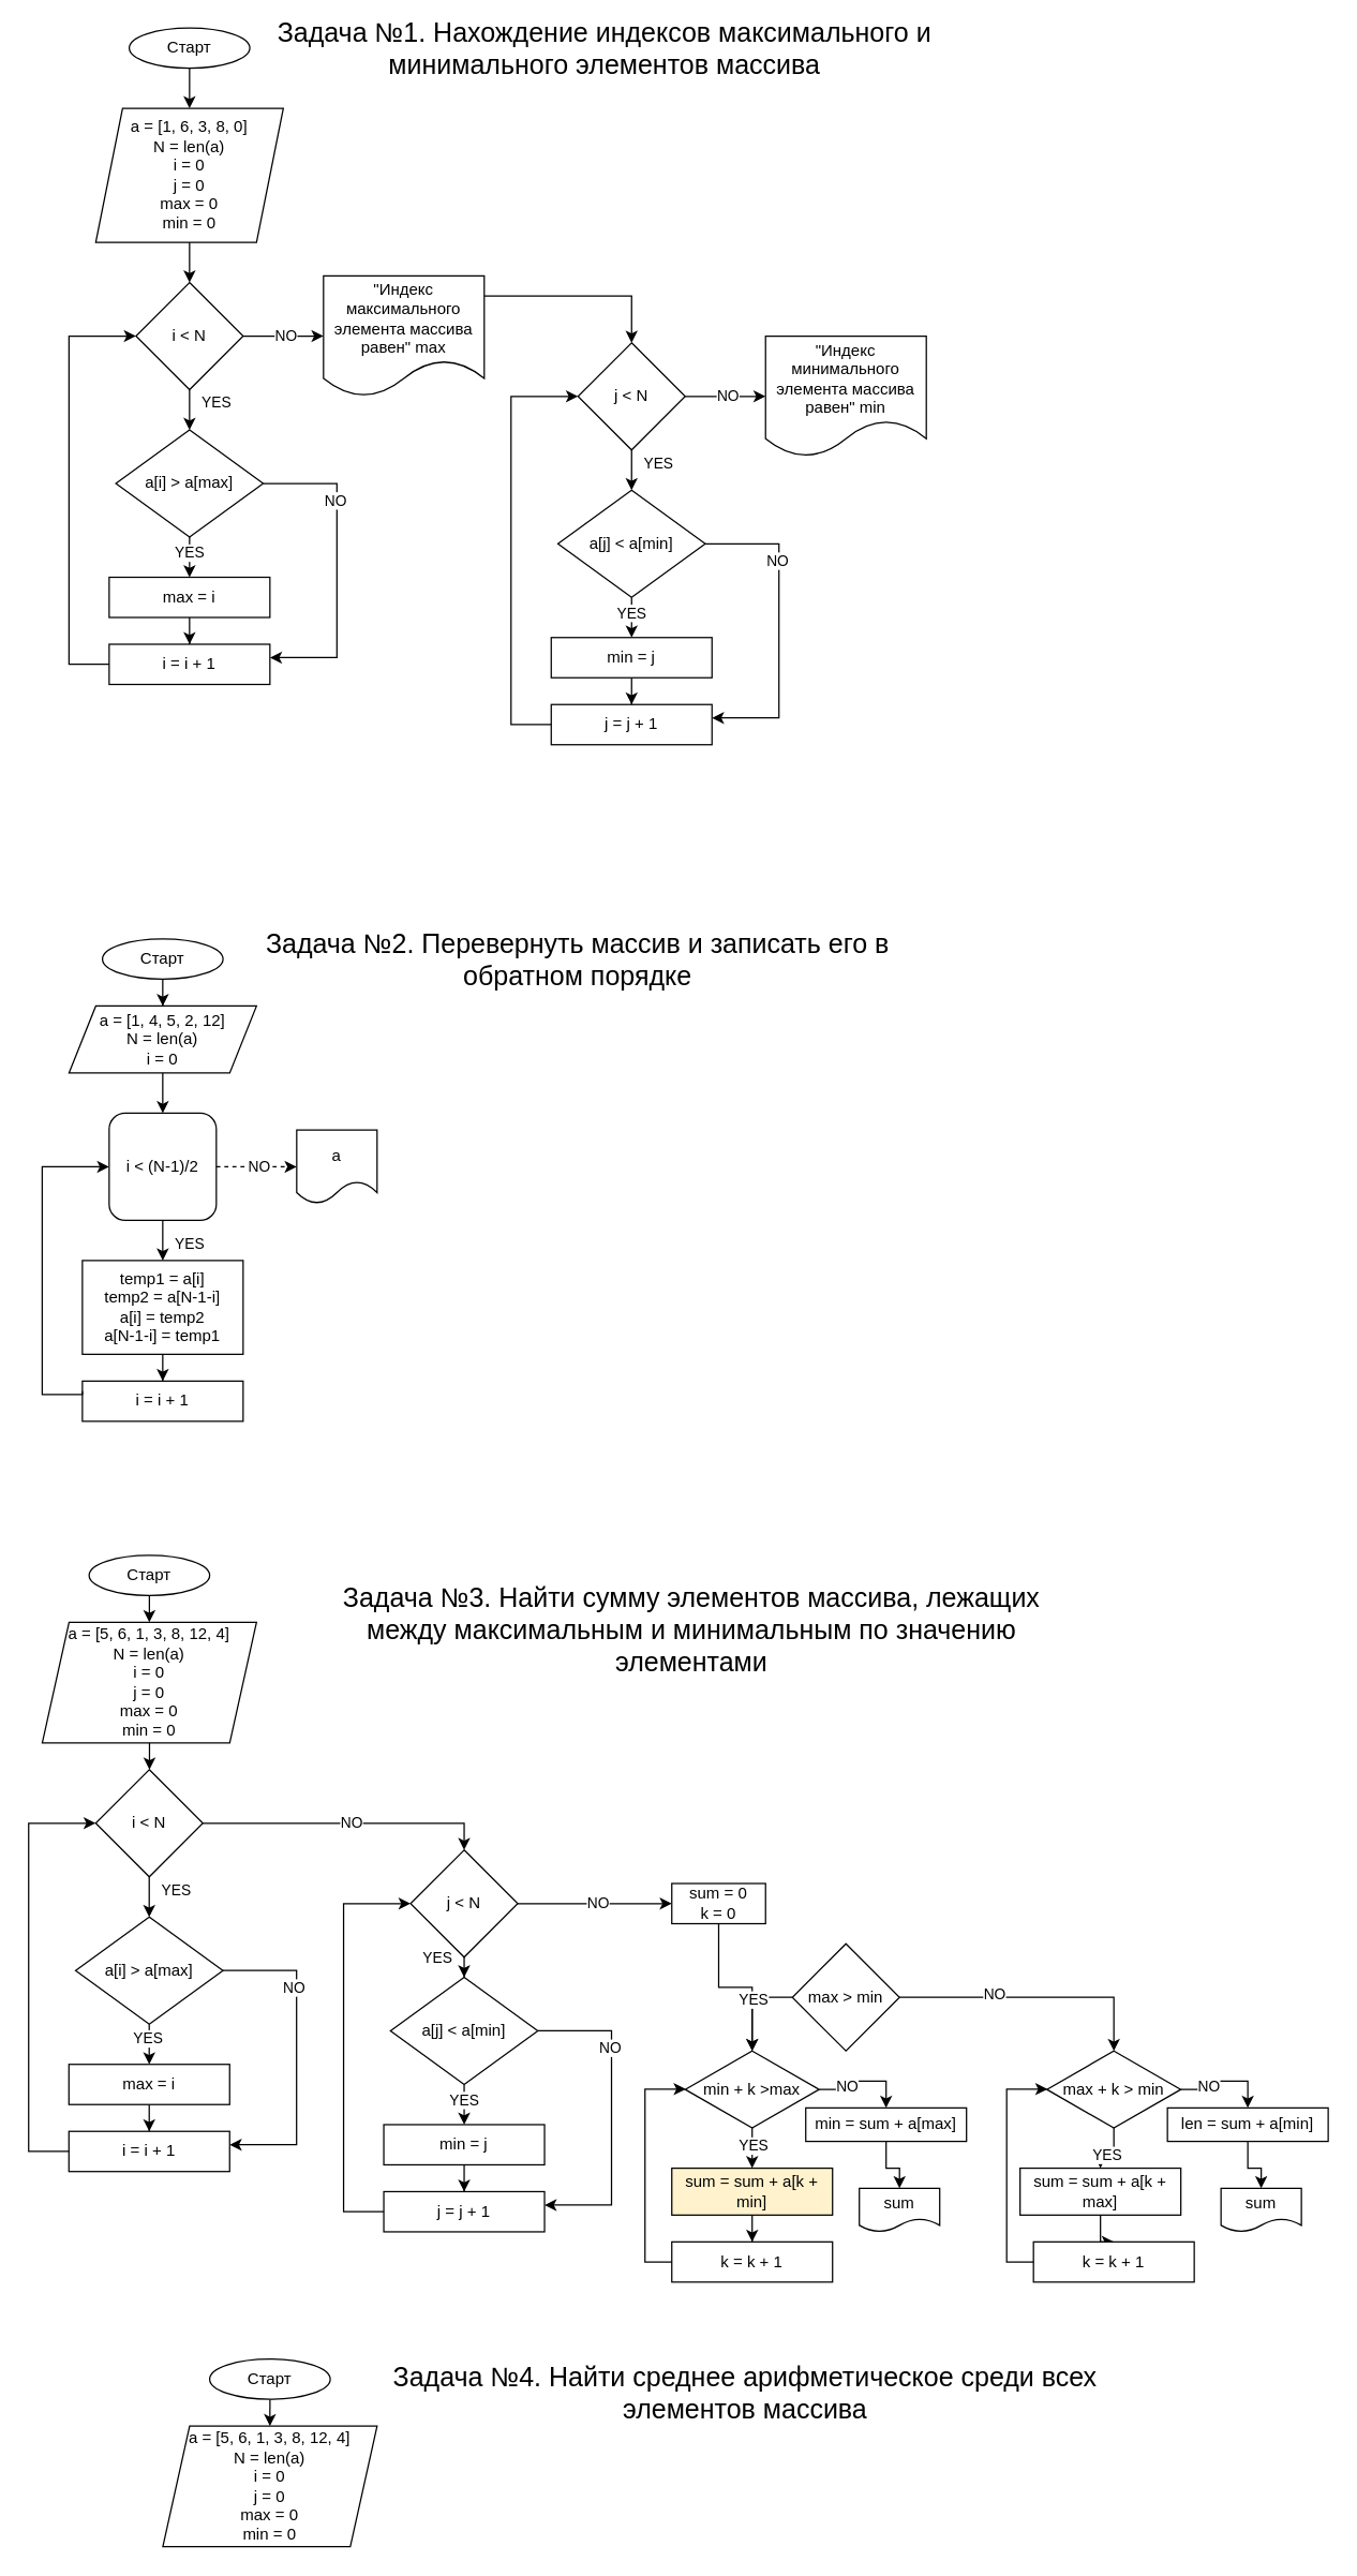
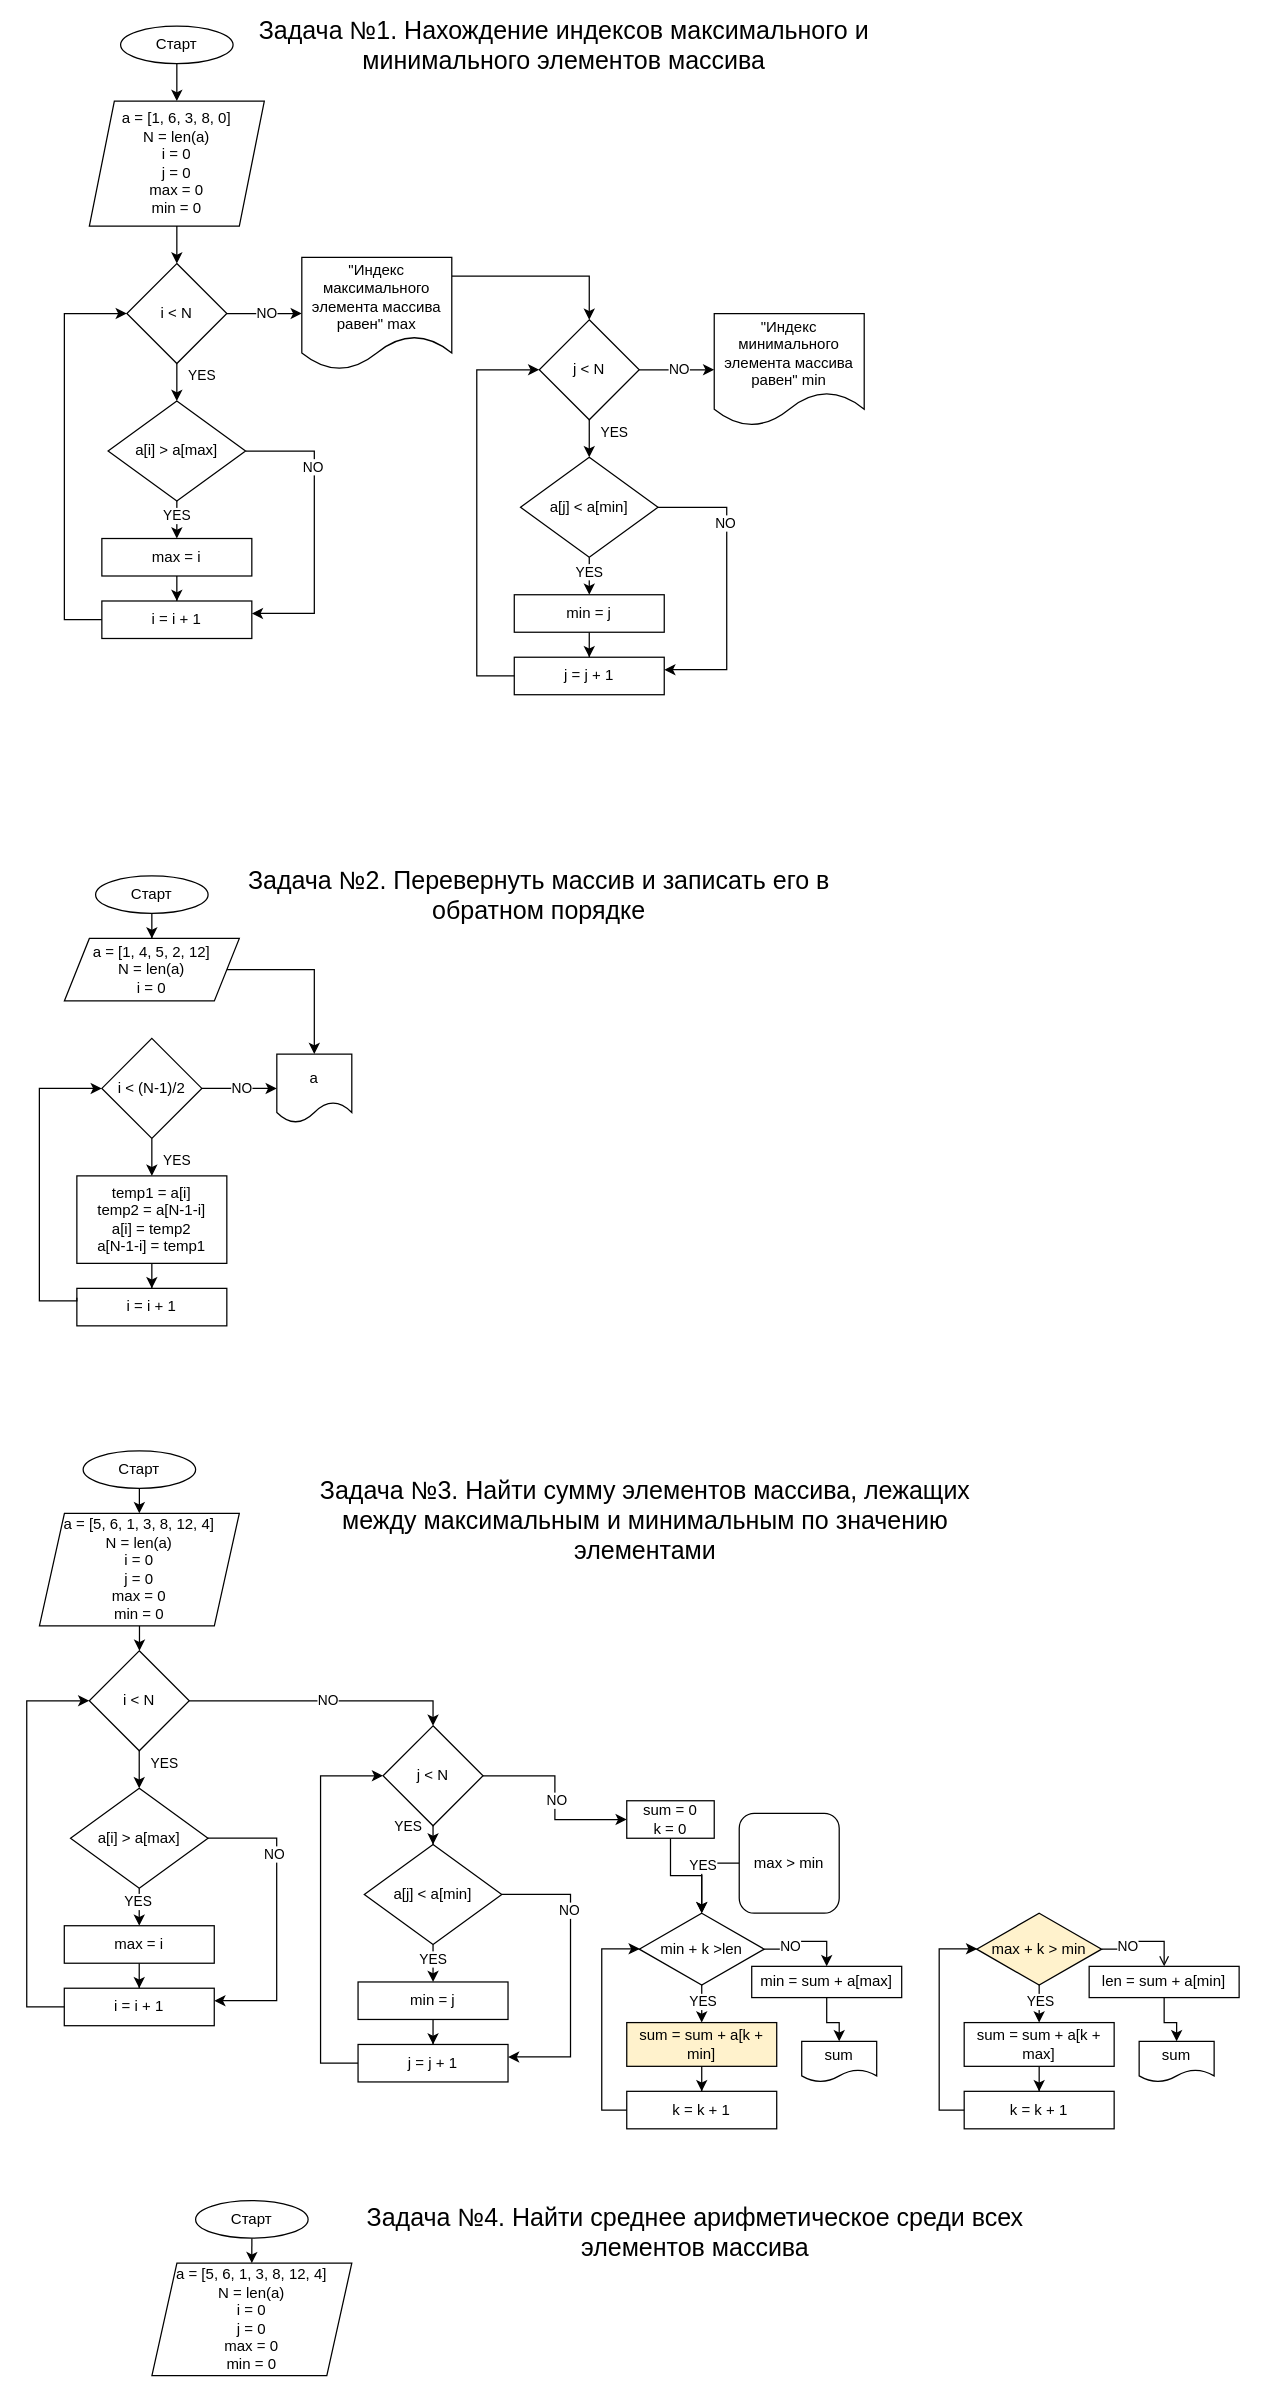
- <mxCell id="39" value="" style="edgeStyle=orthogonalEdgeStyle;rounded=0;orthogonalLoop=1;jettySize=auto;html=1;" edge="1" parent="1" source="40" target="44"><mxGeometry relative="1" as="geometry" /></mxCell>
+ <mxCell id="39" value="" style="edgeStyle=orthogonalEdgeStyle;rounded=0;orthogonalLoop=1;jettySize=auto;html=1;" edge="1" parent="1" source="40" target="45"><mxGeometry relative="1" as="geometry" /></mxCell>
- <mxCell id="44" value="i &amp;lt; (N-1)/2" style="whiteSpace=wrap;html=1;rounded=1;" vertex="1" parent="1"><mxGeometry x="81" y="830" width="80" height="80" as="geometry" /></mxCell>
+ <mxCell id="44" value="i &amp;lt; (N-1)/2" style="rhombus;whiteSpace=wrap;html=1;" vertex="1" parent="1"><mxGeometry x="81" y="830" width="80" height="80" as="geometry" /></mxCell>
- <mxCell id="42" value="" style="edgeStyle=orthogonalEdgeStyle;rounded=0;orthogonalLoop=1;jettySize=auto;html=1;dashed=1;" edge="1" parent="1" source="44" target="45"><mxGeometry relative="1" as="geometry" /></mxCell>
+ <mxCell id="42" value="" style="edgeStyle=orthogonalEdgeStyle;rounded=0;orthogonalLoop=1;jettySize=auto;html=1;" edge="1" parent="1" source="44" target="45"><mxGeometry relative="1" as="geometry" /></mxCell>
- <mxCell id="82" value="sum = 0&lt;br&gt;k = 0" style="rounded=0;whiteSpace=wrap;html=1;" vertex="1" parent="1"><mxGeometry x="501" y="1405" width="70" height="30" as="geometry" /></mxCell>
+ <mxCell id="82" value="sum = 0&lt;br&gt;k = 0" style="rounded=0;whiteSpace=wrap;html=1;" vertex="1" parent="1"><mxGeometry x="501" y="1440" width="70" height="30" as="geometry" /></mxCell>
- <mxCell id="87" value="max &amp;gt; min" style="rhombus;whiteSpace=wrap;html=1;" vertex="1" parent="1"><mxGeometry x="591" y="1450" width="80" height="80" as="geometry" /></mxCell>
+ <mxCell id="87" value="max &amp;gt; min" style="whiteSpace=wrap;html=1;rounded=1;" vertex="1" parent="1"><mxGeometry x="591" y="1450" width="80" height="80" as="geometry" /></mxCell>
- <mxCell id="85" value="" style="edgeStyle=orthogonalEdgeStyle;rounded=0;orthogonalLoop=1;jettySize=auto;html=1;entryX=0.5;entryY=0;entryDx=0;entryDy=0;" edge="1" parent="1" source="87" target="104"><mxGeometry relative="1" as="geometry"><mxPoint x="831" y="1525" as="targetPoint" /></mxGeometry></mxCell>
- <mxCell id="86" value="NO" style="edgeLabel;html=1;align=center;verticalAlign=middle;resizable=0;points=[];" vertex="1" connectable="0" parent="85"><mxGeometry x="-0.298" y="3" relative="1" as="geometry"><mxPoint as="offset" /></mxGeometry></mxCell>
- <mxCell id="92" value="min + k &amp;gt;max" style="rhombus;whiteSpace=wrap;html=1;" vertex="1" parent="1"><mxGeometry x="511" y="1530" width="100" height="57.5" as="geometry" /></mxCell>
+ <mxCell id="92" value="min + k &amp;gt;len" style="rhombus;whiteSpace=wrap;html=1;" vertex="1" parent="1"><mxGeometry x="511" y="1530" width="100" height="57.5" as="geometry" /></mxCell>
- <mxCell id="104" value="max + k &amp;gt; min" style="rhombus;whiteSpace=wrap;html=1;" vertex="1" parent="1"><mxGeometry x="781" y="1530" width="100" height="57.5" as="geometry" /></mxCell>
+ <mxCell id="104" value="max + k &amp;gt; min" style="rhombus;whiteSpace=wrap;html=1;fillColor=#fff2cc;" vertex="1" parent="1"><mxGeometry x="781" y="1530" width="100" height="57.5" as="geometry" /></mxCell>
- <mxCell id="102" value="" style="edgeStyle=orthogonalEdgeStyle;rounded=0;orthogonalLoop=1;jettySize=auto;html=1;exitX=1;exitY=0.5;exitDx=0;exitDy=0;" edge="1" parent="1" source="104" target="110"><mxGeometry relative="1" as="geometry" /></mxCell>
+ <mxCell id="102" value="" style="edgeStyle=orthogonalEdgeStyle;rounded=0;orthogonalLoop=1;jettySize=auto;html=1;exitX=1;exitY=0.5;exitDx=0;exitDy=0;endArrow=open;" edge="1" parent="1" source="104" target="110"><mxGeometry relative="1" as="geometry" /></mxCell>
- <mxCell id="106" value="sum = sum + a[k + max]" style="whiteSpace=wrap;html=1;" vertex="1" parent="1"><mxGeometry x="761" y="1617.5" width="120" height="35" as="geometry" /></mxCell>
+ <mxCell id="106" value="sum = sum + a[k + max]" style="whiteSpace=wrap;html=1;" vertex="1" parent="1"><mxGeometry x="771" y="1617.5" width="120" height="35" as="geometry" /></mxCell>
